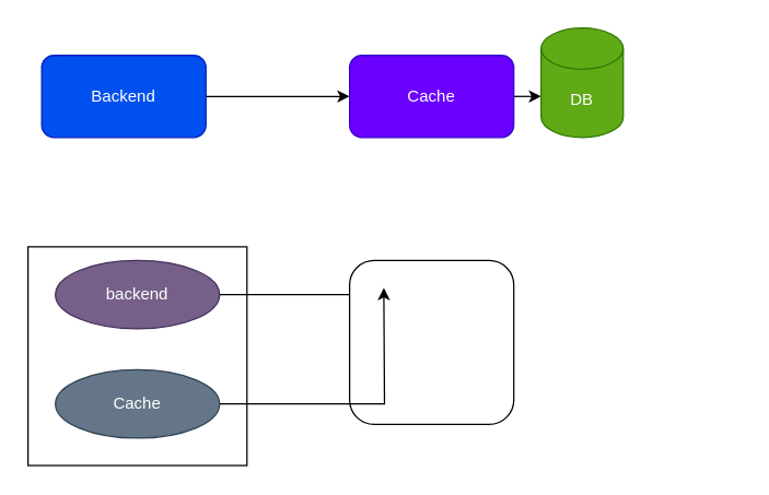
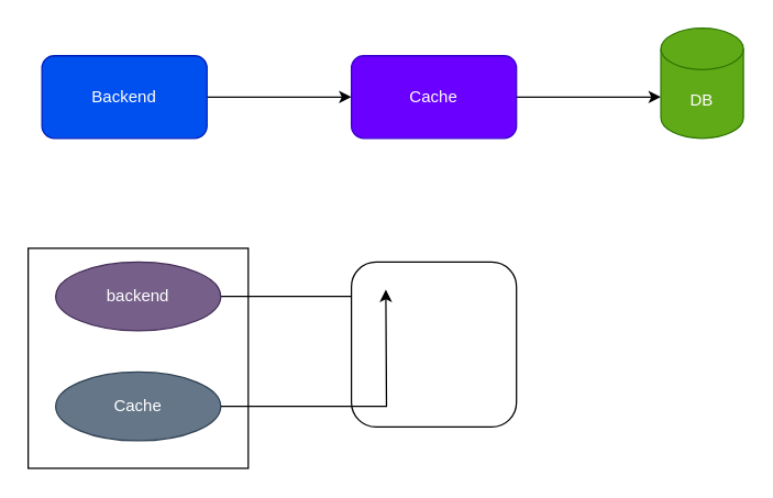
- <mxCell id="6" value="DB" style="shape=cylinder3;whiteSpace=wrap;html=1;boundedLbl=1;backgroundOutline=1;size=15;fillColor=#60a917;fontColor=#ffffff;strokeColor=#2D7600;" vertex="1" parent="1"><mxGeometry x="395" y="20" width="60" height="80" as="geometry" /></mxCell>
+ <mxCell id="6" value="DB" style="shape=cylinder3;whiteSpace=wrap;html=1;boundedLbl=1;backgroundOutline=1;size=15;fillColor=#60a917;fontColor=#ffffff;strokeColor=#2D7600;" vertex="1" parent="1"><mxGeometry x="480" y="20" width="60" height="80" as="geometry" /></mxCell>
